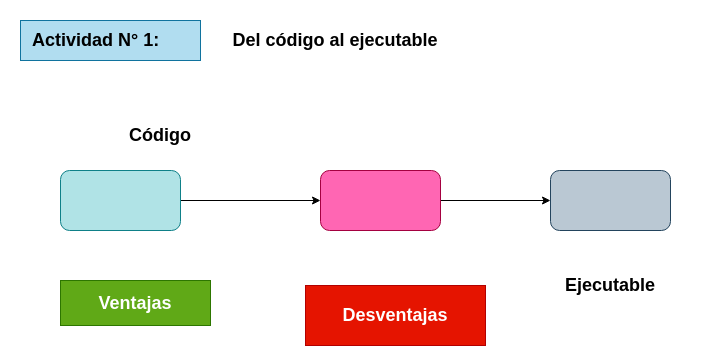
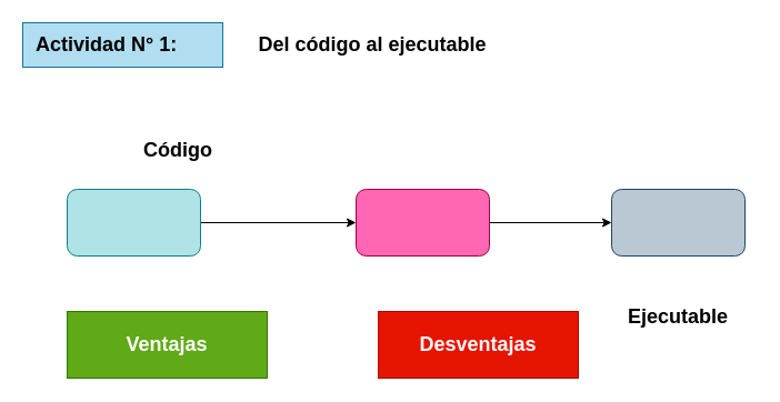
- <mxCell id="10" value="&lt;font style=&quot;font-size: 18px&quot;&gt;&lt;b&gt;Ventajas&lt;/b&gt;&lt;/font&gt;" style="rounded=0;whiteSpace=wrap;html=1;fillColor=#60a917;strokeColor=#2D7600;fontColor=#ffffff;" parent="1" vertex="1"><mxGeometry x="60" y="280" width="150" height="45" as="geometry" /></mxCell>
+ <mxCell id="10" value="&lt;font style=&quot;font-size: 18px&quot;&gt;&lt;b&gt;Ventajas&lt;/b&gt;&lt;/font&gt;" style="rounded=0;whiteSpace=wrap;html=1;fillColor=#60a917;strokeColor=#2D7600;fontColor=#ffffff;" parent="1" vertex="1"><mxGeometry x="60" y="280" width="180" height="60" as="geometry" /></mxCell>
- <mxCell id="11" value="&lt;font style=&quot;font-size: 18px&quot;&gt;&lt;b&gt;Desventajas&lt;/b&gt;&lt;/font&gt;" style="rounded=0;whiteSpace=wrap;html=1;fillColor=#e51400;strokeColor=#B20000;fontColor=#ffffff;" parent="1" vertex="1"><mxGeometry x="305" y="285" width="180" height="60" as="geometry" /></mxCell>
+ <mxCell id="11" value="&lt;font style=&quot;font-size: 18px&quot;&gt;&lt;b&gt;Desventajas&lt;/b&gt;&lt;/font&gt;" style="rounded=0;whiteSpace=wrap;html=1;fillColor=#e51400;strokeColor=#B20000;fontColor=#ffffff;" parent="1" vertex="1"><mxGeometry x="340" y="280" width="180" height="60" as="geometry" /></mxCell>
